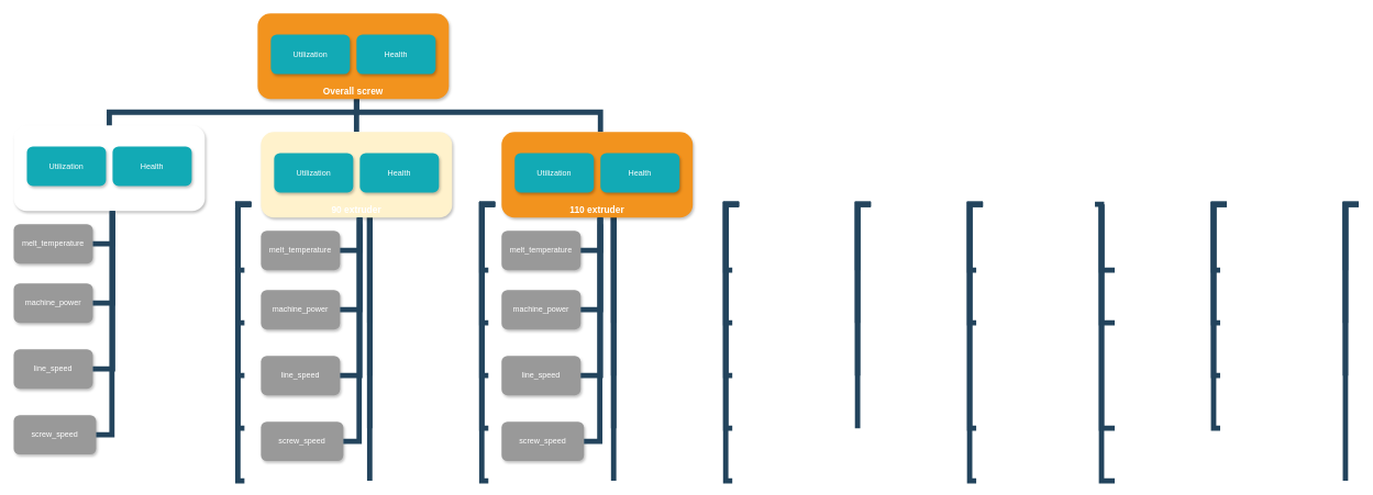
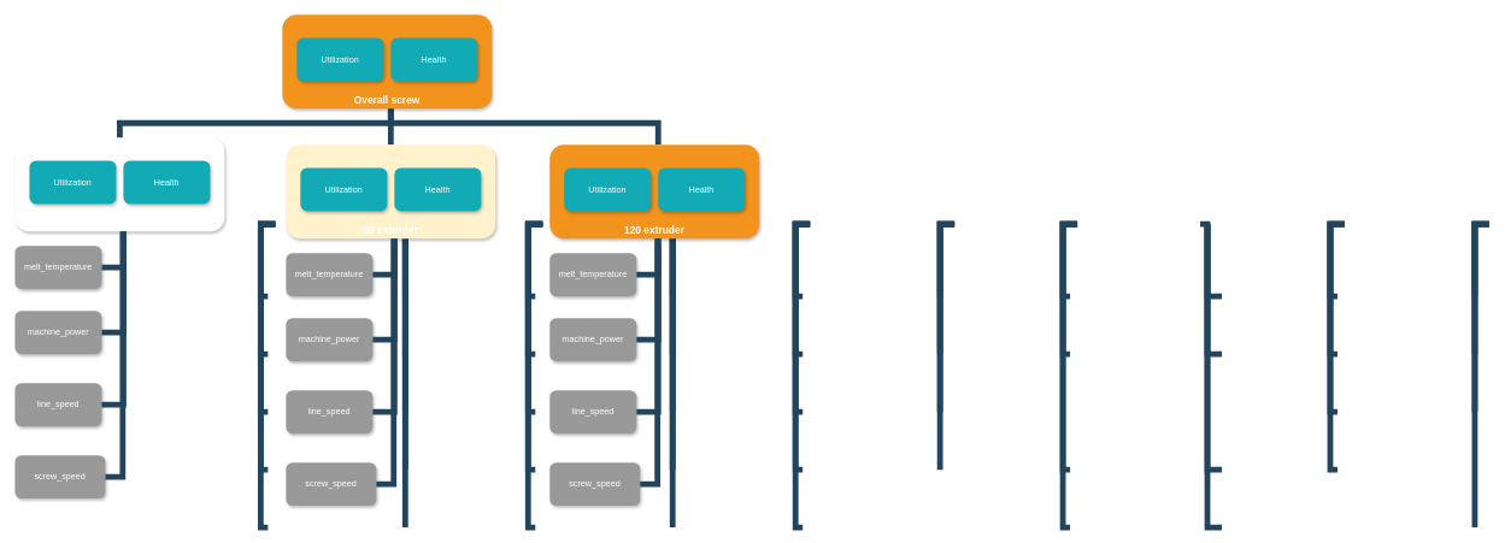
- <mxCell id="72" value="110 extruder" style="whiteSpace=wrap;rounded=1;fillColor=#F2931E;strokeColor=none;shadow=1;fontColor=#FFFFFF;fontStyle=1;fontSize=14;verticalAlign=bottom;" vertex="1" parent="1"><mxGeometry x="760" y="200" width="290" height="130" as="geometry" /></mxCell>
+ <mxCell id="72" value="120 extruder" style="whiteSpace=wrap;rounded=1;fillColor=#F2931E;strokeColor=none;shadow=1;fontColor=#FFFFFF;fontStyle=1;fontSize=14;verticalAlign=bottom;" vertex="1" parent="1"><mxGeometry x="760" y="200" width="290" height="130" as="geometry" /></mxCell>
